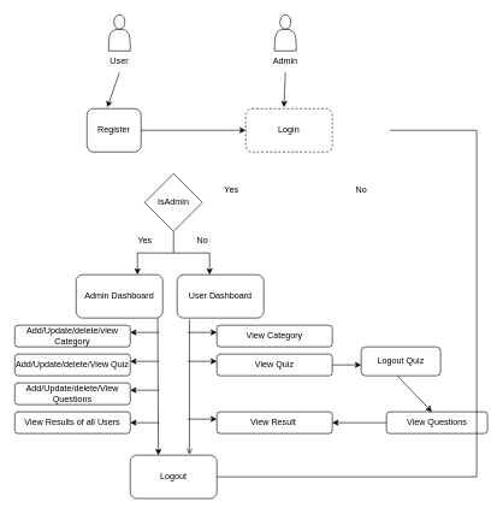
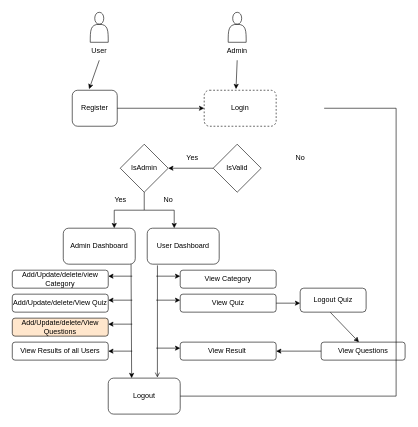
+ <mxCell id="14" value="" style="endArrow=classic;html=1;rounded=0;exitX=0;exitY=0.5;exitDx=0;exitDy=0;entryX=1;entryY=0.5;entryDx=0;entryDy=0;" edge="1" parent="1" source="11" target="13"><mxGeometry width="50" height="50" relative="1" as="geometry"><mxPoint x="290" y="320" as="sourcePoint" /><mxPoint x="340" y="270" as="targetPoint" /></mxGeometry></mxCell>
+ <mxCell id="11" value="IsValid" style="rhombus;whiteSpace=wrap;html=1;" vertex="1" parent="1"><mxGeometry x="355" y="240" width="80" height="80" as="geometry" /></mxCell>
- <mxCell id="33" value="Add/Update/delete/View Questions" style="rounded=1;whiteSpace=wrap;html=1;" vertex="1" parent="1"><mxGeometry x="20" y="530" width="160" height="30" as="geometry" /></mxCell>
+ <mxCell id="33" value="Add/Update/delete/View Questions" style="rounded=1;whiteSpace=wrap;html=1;fillColor=#ffe6cc;" vertex="1" parent="1"><mxGeometry x="20" y="530" width="160" height="30" as="geometry" /></mxCell>
